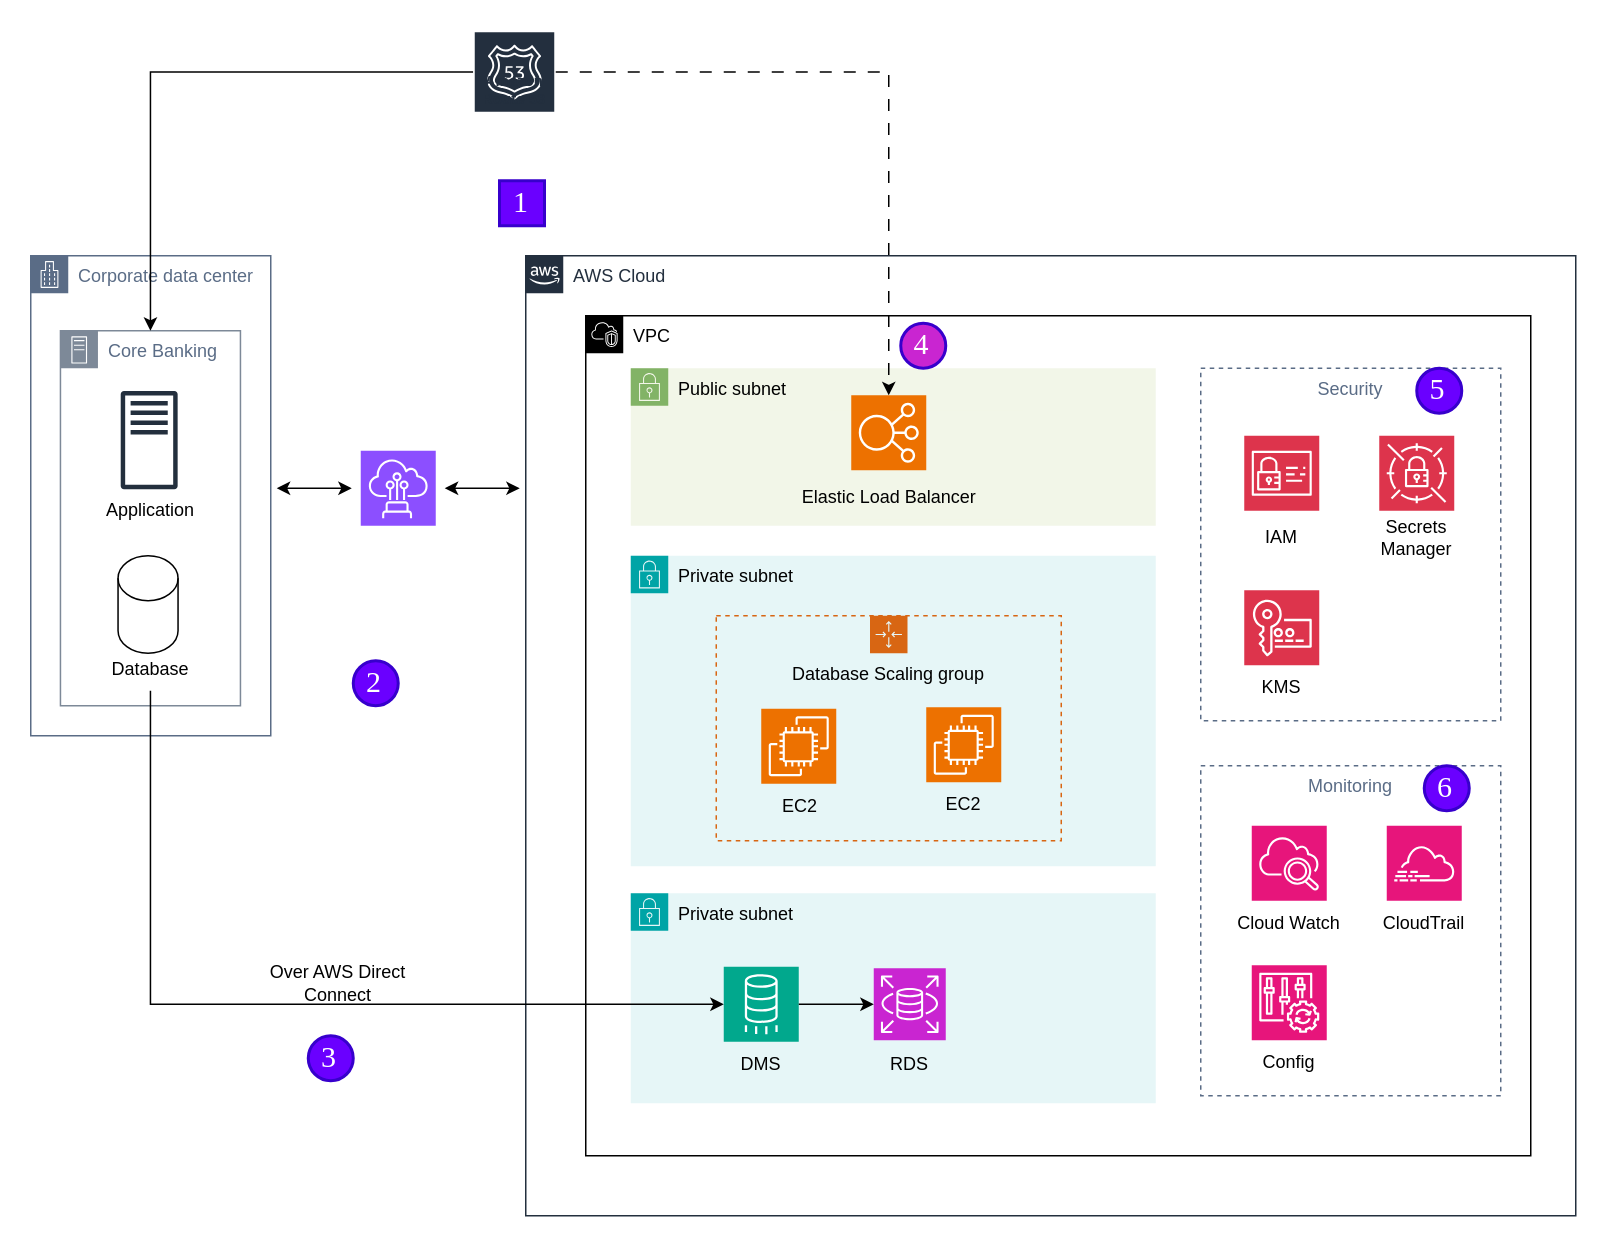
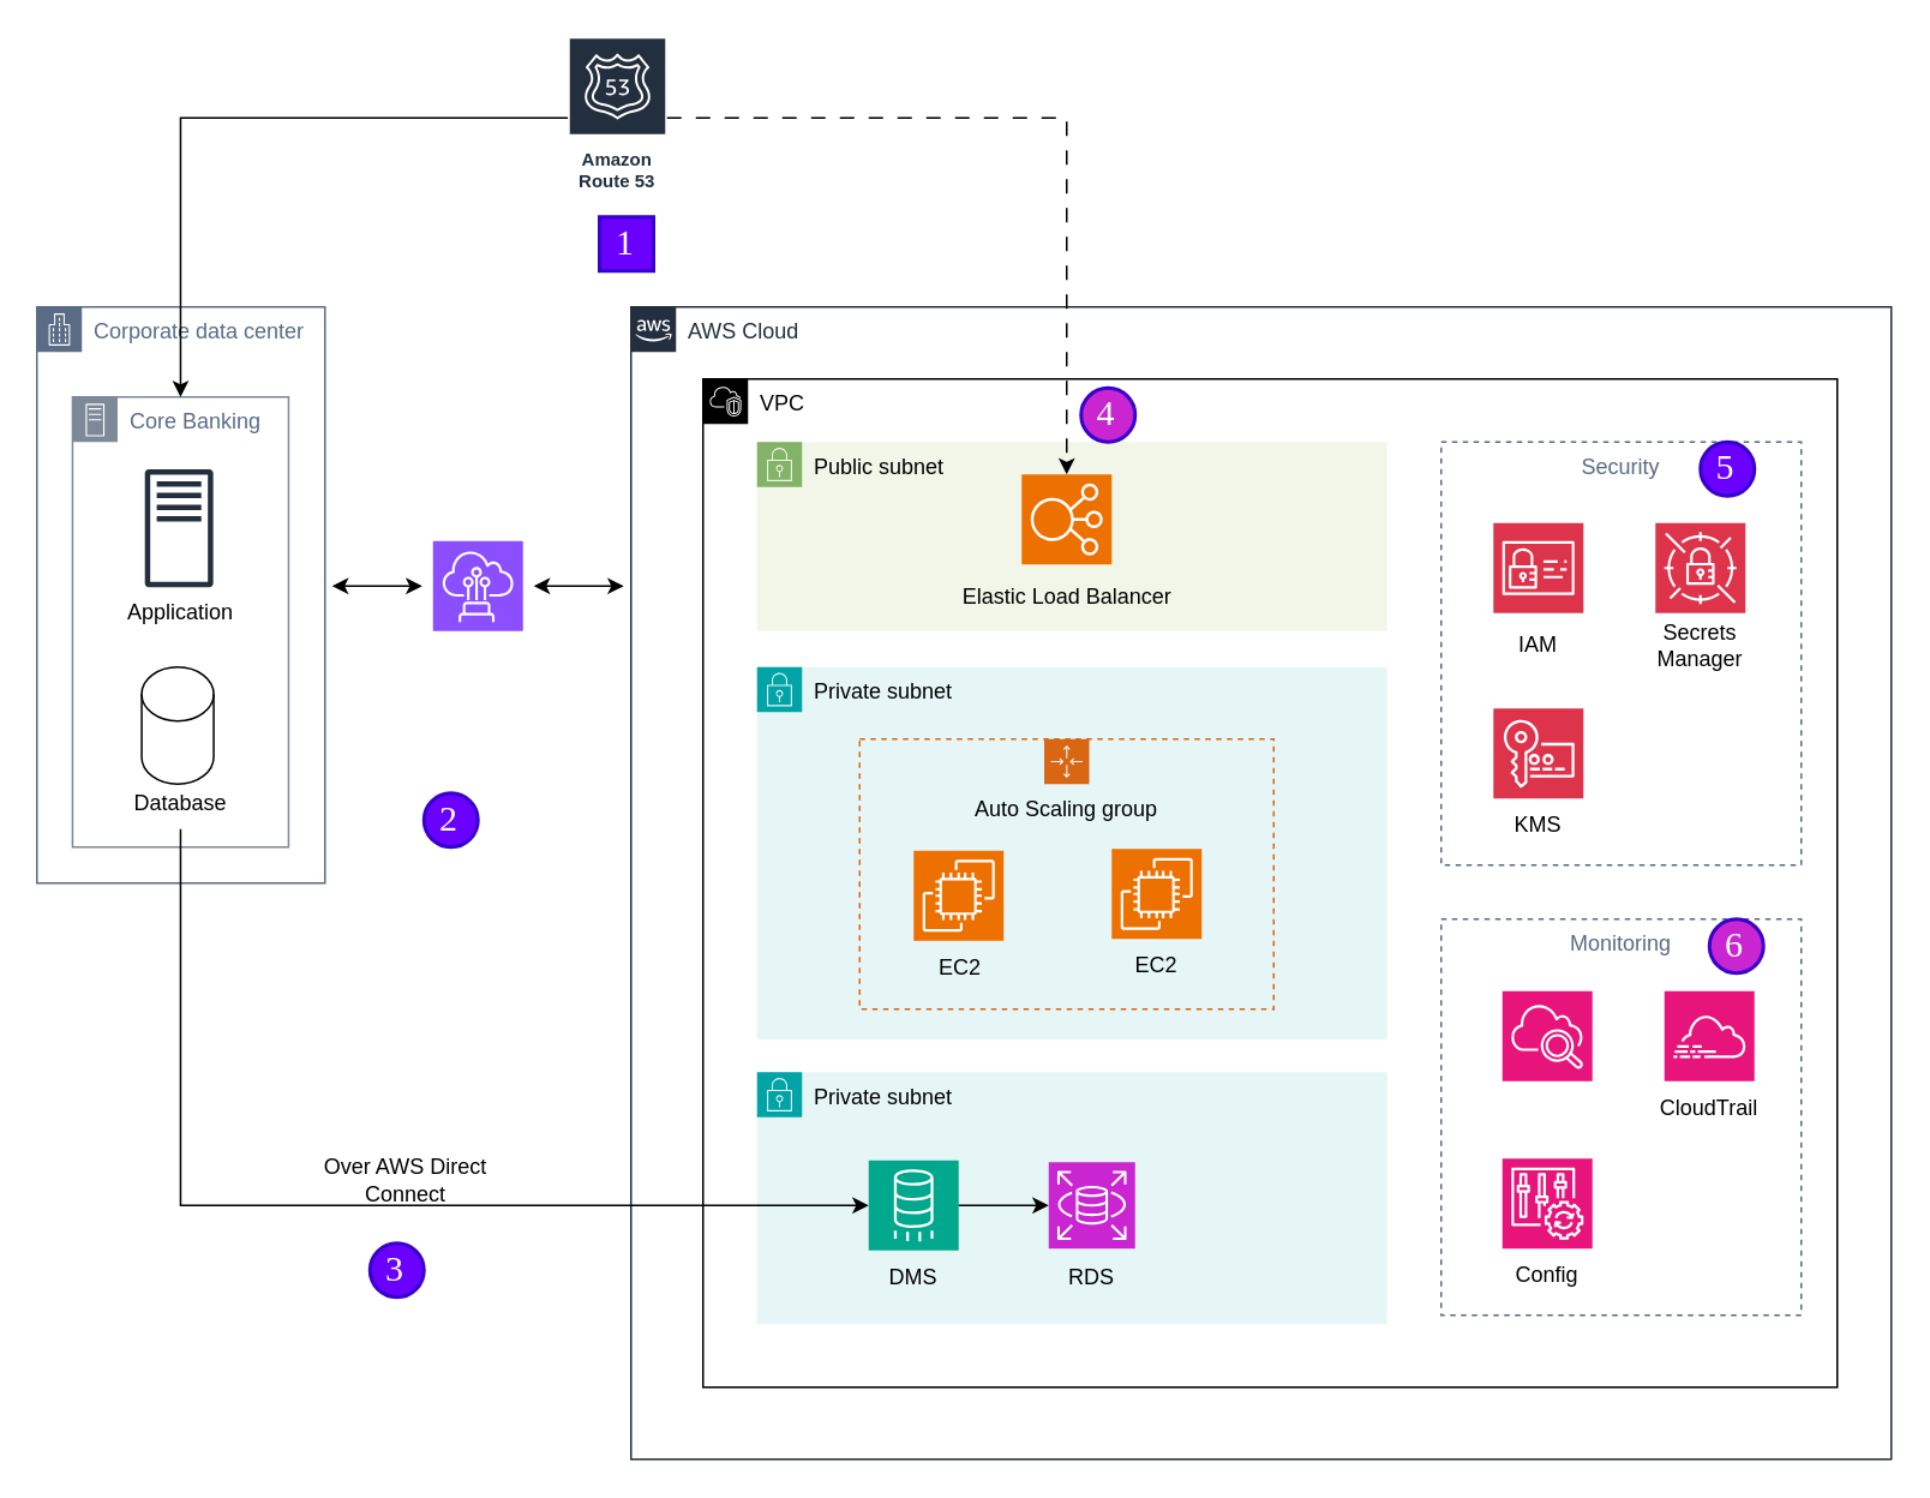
- <mxCell id="48" value="Amazon Route 53" style="sketch=0;outlineConnect=0;fontColor=#232F3E;gradientColor=none;strokeColor=#ffffff;fillColor=#232F3E;dashed=0;verticalLabelPosition=middle;verticalAlign=bottom;align=center;html=1;whiteSpace=wrap;fontSize=10;fontStyle=1;spacing=3;shape=mxgraph.aws4.productIcon;prIcon=mxgraph.aws4.route_53;" parent="1" vertex="1"><mxGeometry x="315" y="20" width="55" height="55" as="geometry" /></mxCell>
+ <mxCell id="48" value="Amazon Route 53" style="sketch=0;outlineConnect=0;fontColor=#232F3E;gradientColor=none;strokeColor=#ffffff;fillColor=#232F3E;dashed=0;verticalLabelPosition=middle;verticalAlign=bottom;align=center;html=1;whiteSpace=wrap;fontSize=10;fontStyle=1;spacing=3;shape=mxgraph.aws4.productIcon;prIcon=mxgraph.aws4.route_53;" parent="1" vertex="1"><mxGeometry x="315" y="20" width="55" height="90" as="geometry" /></mxCell>
- <mxCell id="13" value="Database Scaling group" style="points=[[0,0],[0.25,0],[0.5,0],[0.75,0],[1,0],[1,0.25],[1,0.5],[1,0.75],[1,1],[0.75,1],[0.5,1],[0.25,1],[0,1],[0,0.75],[0,0.5],[0,0.25]];outlineConnect=0;html=1;whiteSpace=wrap;fontSize=12;fontStyle=0;container=1;pointerEvents=0;collapsible=0;recursiveResize=0;shape=mxgraph.aws4.groupCenter;grIcon=mxgraph.aws4.group_auto_scaling_group;grStroke=1;strokeColor=#D86613;fillColor=#E6F6F7;verticalAlign=top;align=center;dashed=1;spacingTop=25;" parent="12" vertex="1"><mxGeometry x="57" y="40" width="230" height="150" as="geometry" /></mxCell>
+ <mxCell id="13" value="Auto Scaling group" style="points=[[0,0],[0.25,0],[0.5,0],[0.75,0],[1,0],[1,0.25],[1,0.5],[1,0.75],[1,1],[0.75,1],[0.5,1],[0.25,1],[0,1],[0,0.75],[0,0.5],[0,0.25]];outlineConnect=0;html=1;whiteSpace=wrap;fontSize=12;fontStyle=0;container=1;pointerEvents=0;collapsible=0;recursiveResize=0;shape=mxgraph.aws4.groupCenter;grIcon=mxgraph.aws4.group_auto_scaling_group;grStroke=1;strokeColor=#D86613;fillColor=#E6F6F7;verticalAlign=top;align=center;dashed=1;spacingTop=25;" parent="12" vertex="1"><mxGeometry x="57" y="40" width="230" height="150" as="geometry" /></mxCell>
- <mxCell id="46" value="6" style="ellipse;whiteSpace=wrap;html=1;aspect=fixed;strokeWidth=2;fontFamily=Tahoma;spacingBottom=4;spacingRight=2;fillColor=#6a00ff;strokeColor=#3700CC;fontSize=20;fontColor=#ffffff;" vertex="1" parent="11"><mxGeometry x="559" y="300" width="30" height="30" as="geometry" /></mxCell>
+ <mxCell id="46" value="6" style="ellipse;whiteSpace=wrap;html=1;aspect=fixed;strokeWidth=2;fontFamily=Tahoma;spacingBottom=4;spacingRight=2;fillColor=#c925d1;strokeColor=#3700CC;fontSize=20;fontColor=#ffffff;" vertex="1" parent="11"><mxGeometry x="559" y="300" width="30" height="30" as="geometry" /></mxCell>
- <mxCell id="41" value="Cloud Watch" style="text;html=1;strokeColor=none;fillColor=none;align=center;verticalAlign=middle;whiteSpace=wrap;rounded=0;" parent="11" vertex="1"><mxGeometry x="431" y="390" width="76" height="30" as="geometry" /></mxCell>
